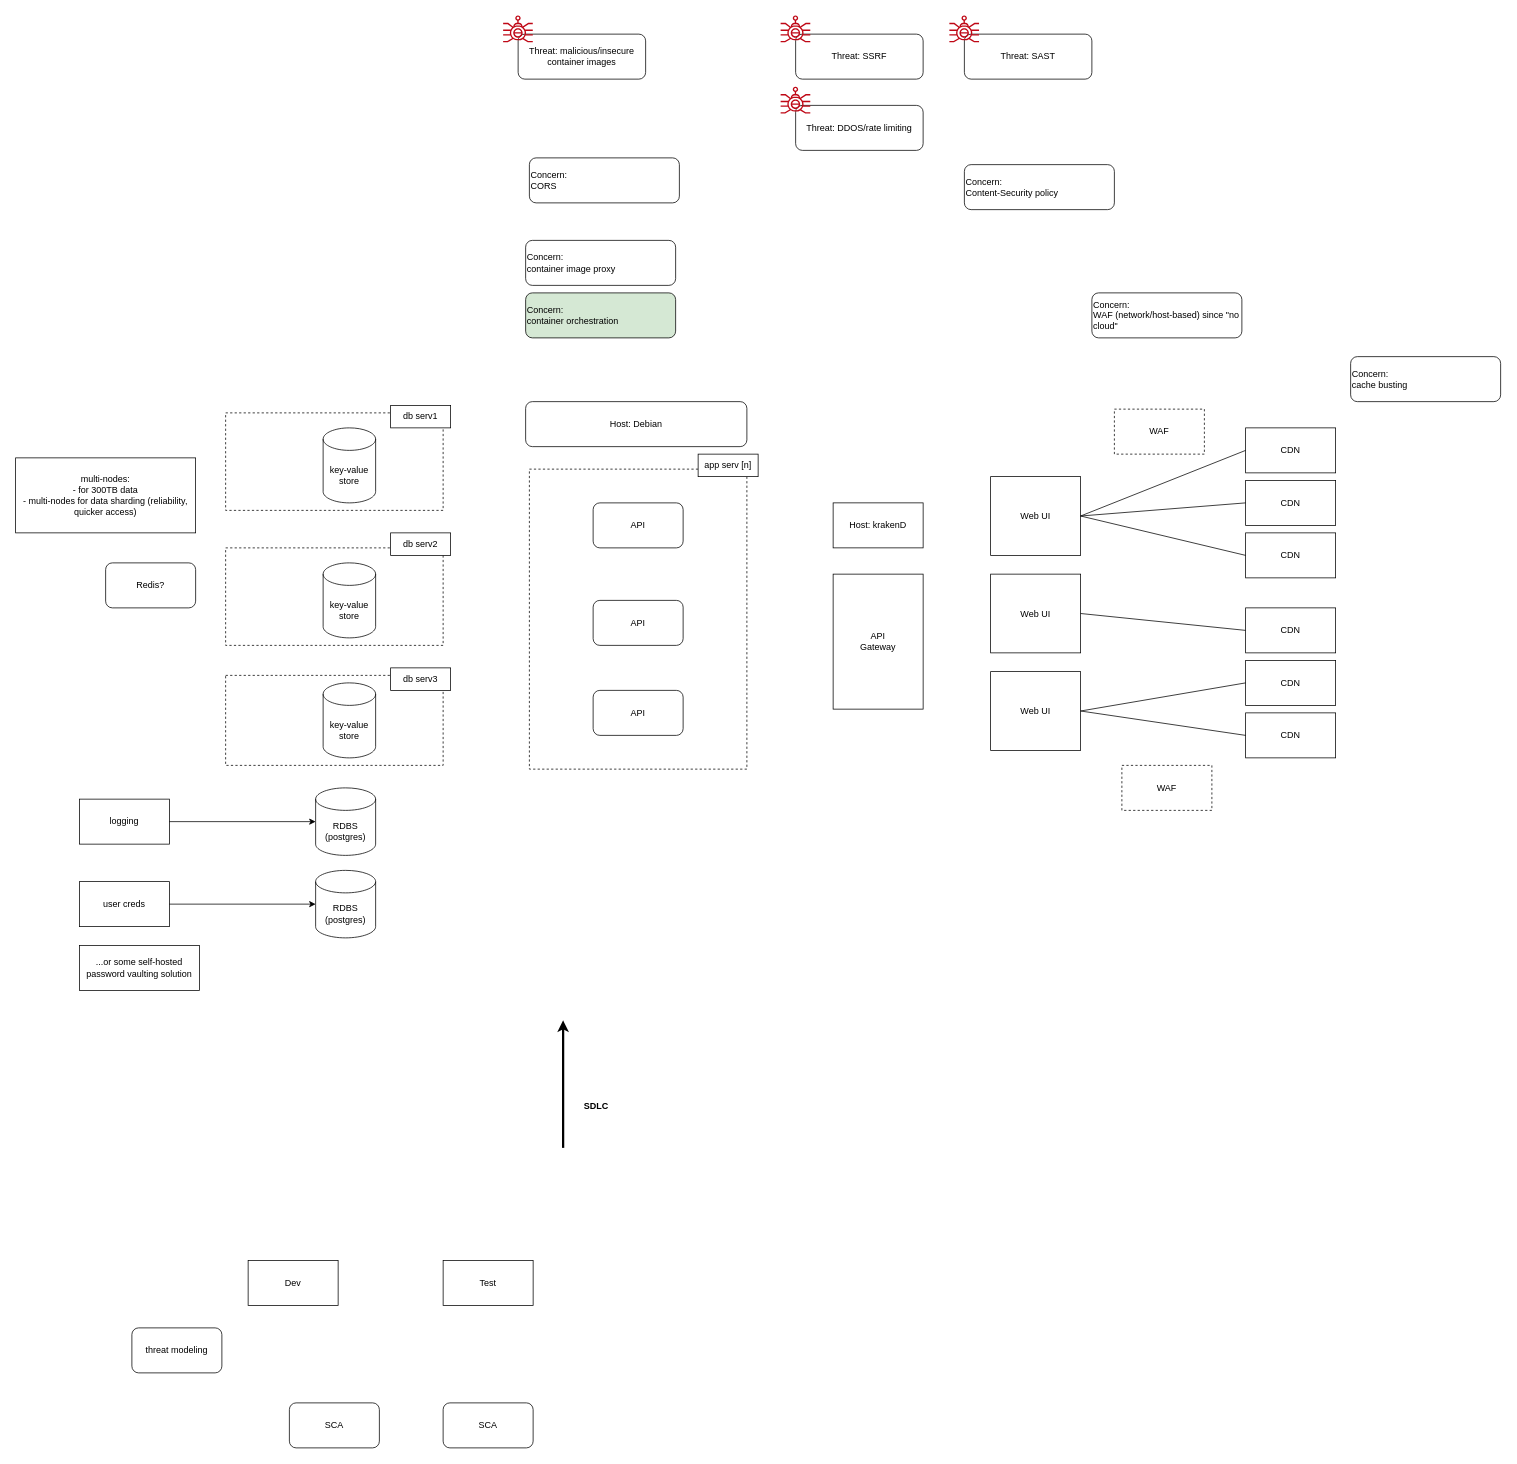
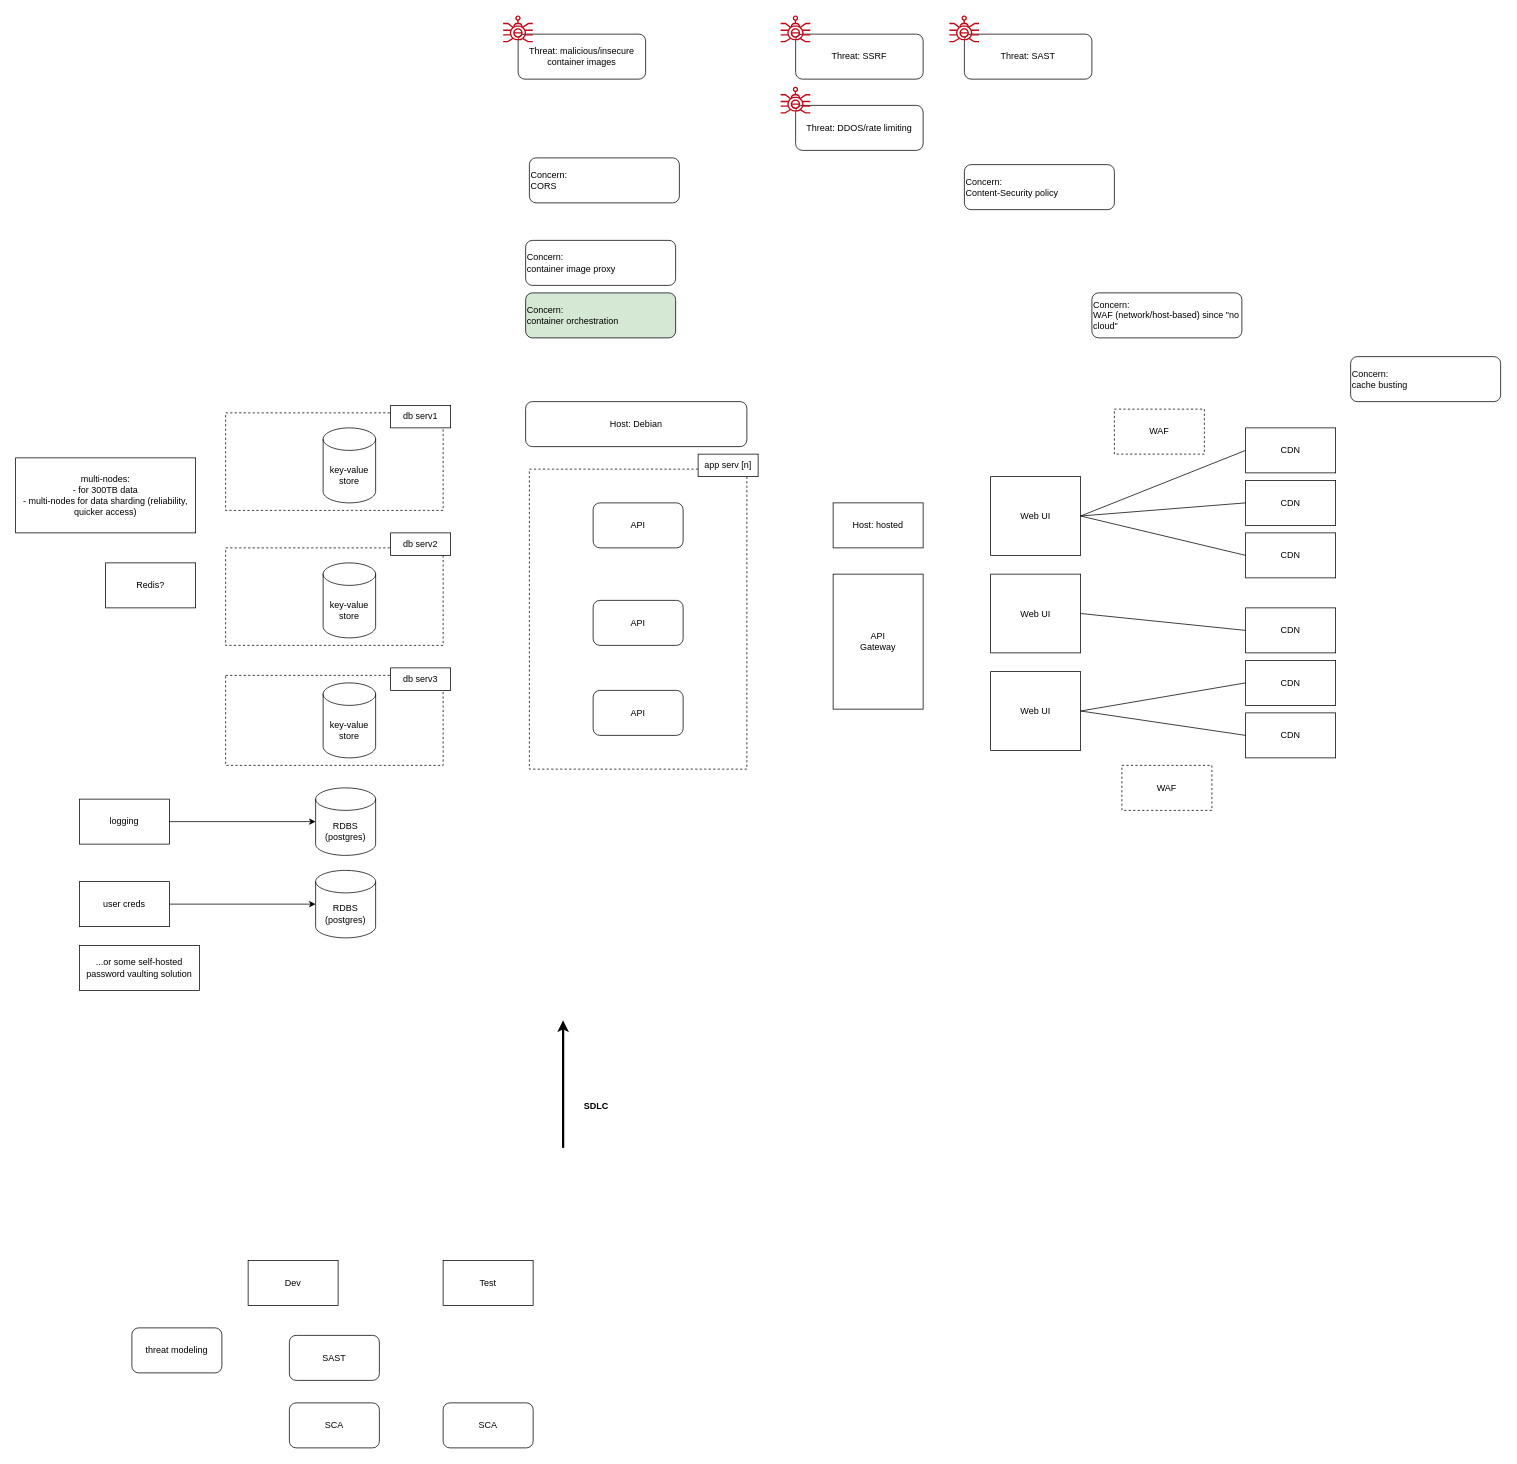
- <mxCell id="20" value="Host: krakenD" style="rounded=0;whiteSpace=wrap;html=1;" parent="1" vertex="1"><mxGeometry x="1110" y="670" width="120" height="60" as="geometry" /></mxCell>
+ <mxCell id="20" value="Host: hosted" style="rounded=0;whiteSpace=wrap;html=1;" parent="1" vertex="1"><mxGeometry x="1110" y="670" width="120" height="60" as="geometry" /></mxCell>
- <mxCell id="11" value="Redis?" style="whiteSpace=wrap;html=1;rounded=1;" parent="1" vertex="1"><mxGeometry x="140" y="750" width="120" height="60" as="geometry" /></mxCell>
+ <mxCell id="11" value="Redis?" style="rounded=0;whiteSpace=wrap;html=1;" parent="1" vertex="1"><mxGeometry x="140" y="750" width="120" height="60" as="geometry" /></mxCell>
+ <mxCell id="32" value="SAST" style="rounded=1;whiteSpace=wrap;html=1;strokeWidth=1;" parent="1" vertex="1"><mxGeometry x="385" y="1780" width="120" height="60" as="geometry" /></mxCell>
